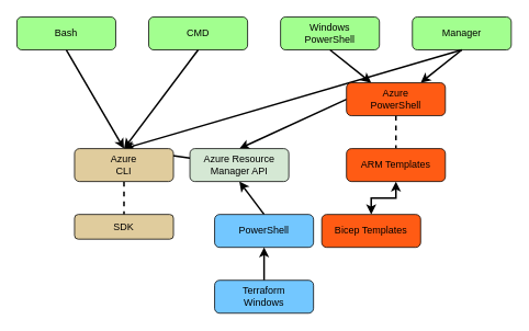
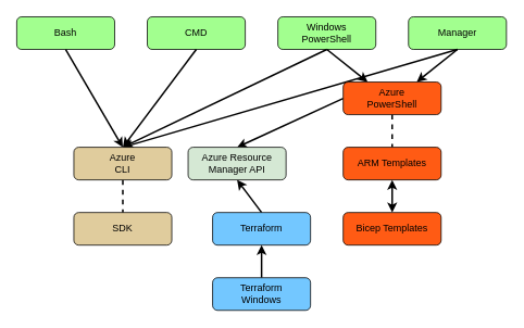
- <mxCell id="8" style="rounded=0;orthogonalLoop=1;jettySize=auto;html=1;exitX=0.5;exitY=0;exitDx=0;exitDy=0;strokeWidth=2;endArrow=none;endFill=0;startArrow=classic;startFill=1;" parent="1" source="11" target="23" edge="1"><mxGeometry relative="1" as="geometry" /></mxCell>
+ <mxCell id="8" style="rounded=0;orthogonalLoop=1;jettySize=auto;html=1;exitX=0.5;exitY=0;exitDx=0;exitDy=0;entryX=0.5;entryY=1;entryDx=0;entryDy=0;strokeWidth=2;endArrow=none;endFill=0;startArrow=classic;startFill=1;" parent="1" source="11" target="4" edge="1"><mxGeometry relative="1" as="geometry" /></mxCell>
- <mxCell id="17" value="SDK" style="rounded=1;whiteSpace=wrap;html=1;fillColor=#E0CC9D;" parent="1" vertex="1"><mxGeometry x="90" y="260" width="120" height="30" as="geometry" /></mxCell>
+ <mxCell id="17" value="SDK" style="rounded=1;whiteSpace=wrap;html=1;fillColor=#E0CC9D;" parent="1" vertex="1"><mxGeometry x="90" y="260" width="120" height="40" as="geometry" /></mxCell>
- <mxCell id="22" value="PowerShell" style="rounded=1;whiteSpace=wrap;html=1;fillColor=#73C7FF;" parent="1" vertex="1"><mxGeometry x="260" y="260" width="120" height="40" as="geometry" /></mxCell>
+ <mxCell id="22" value="Terraform" style="rounded=1;whiteSpace=wrap;html=1;fillColor=#73C7FF;" parent="1" vertex="1"><mxGeometry x="260" y="260" width="120" height="40" as="geometry" /></mxCell>
- <mxCell id="20" value="Bicep Templates" style="rounded=1;whiteSpace=wrap;html=1;fillColor=#FF5B14;" parent="1" vertex="1"><mxGeometry x="390" y="260" width="120" height="40" as="geometry" /></mxCell>
+ <mxCell id="20" value="Bicep Templates" style="rounded=1;whiteSpace=wrap;html=1;fillColor=#FF5B14;" parent="1" vertex="1"><mxGeometry x="420" y="260" width="120" height="40" as="geometry" /></mxCell>
